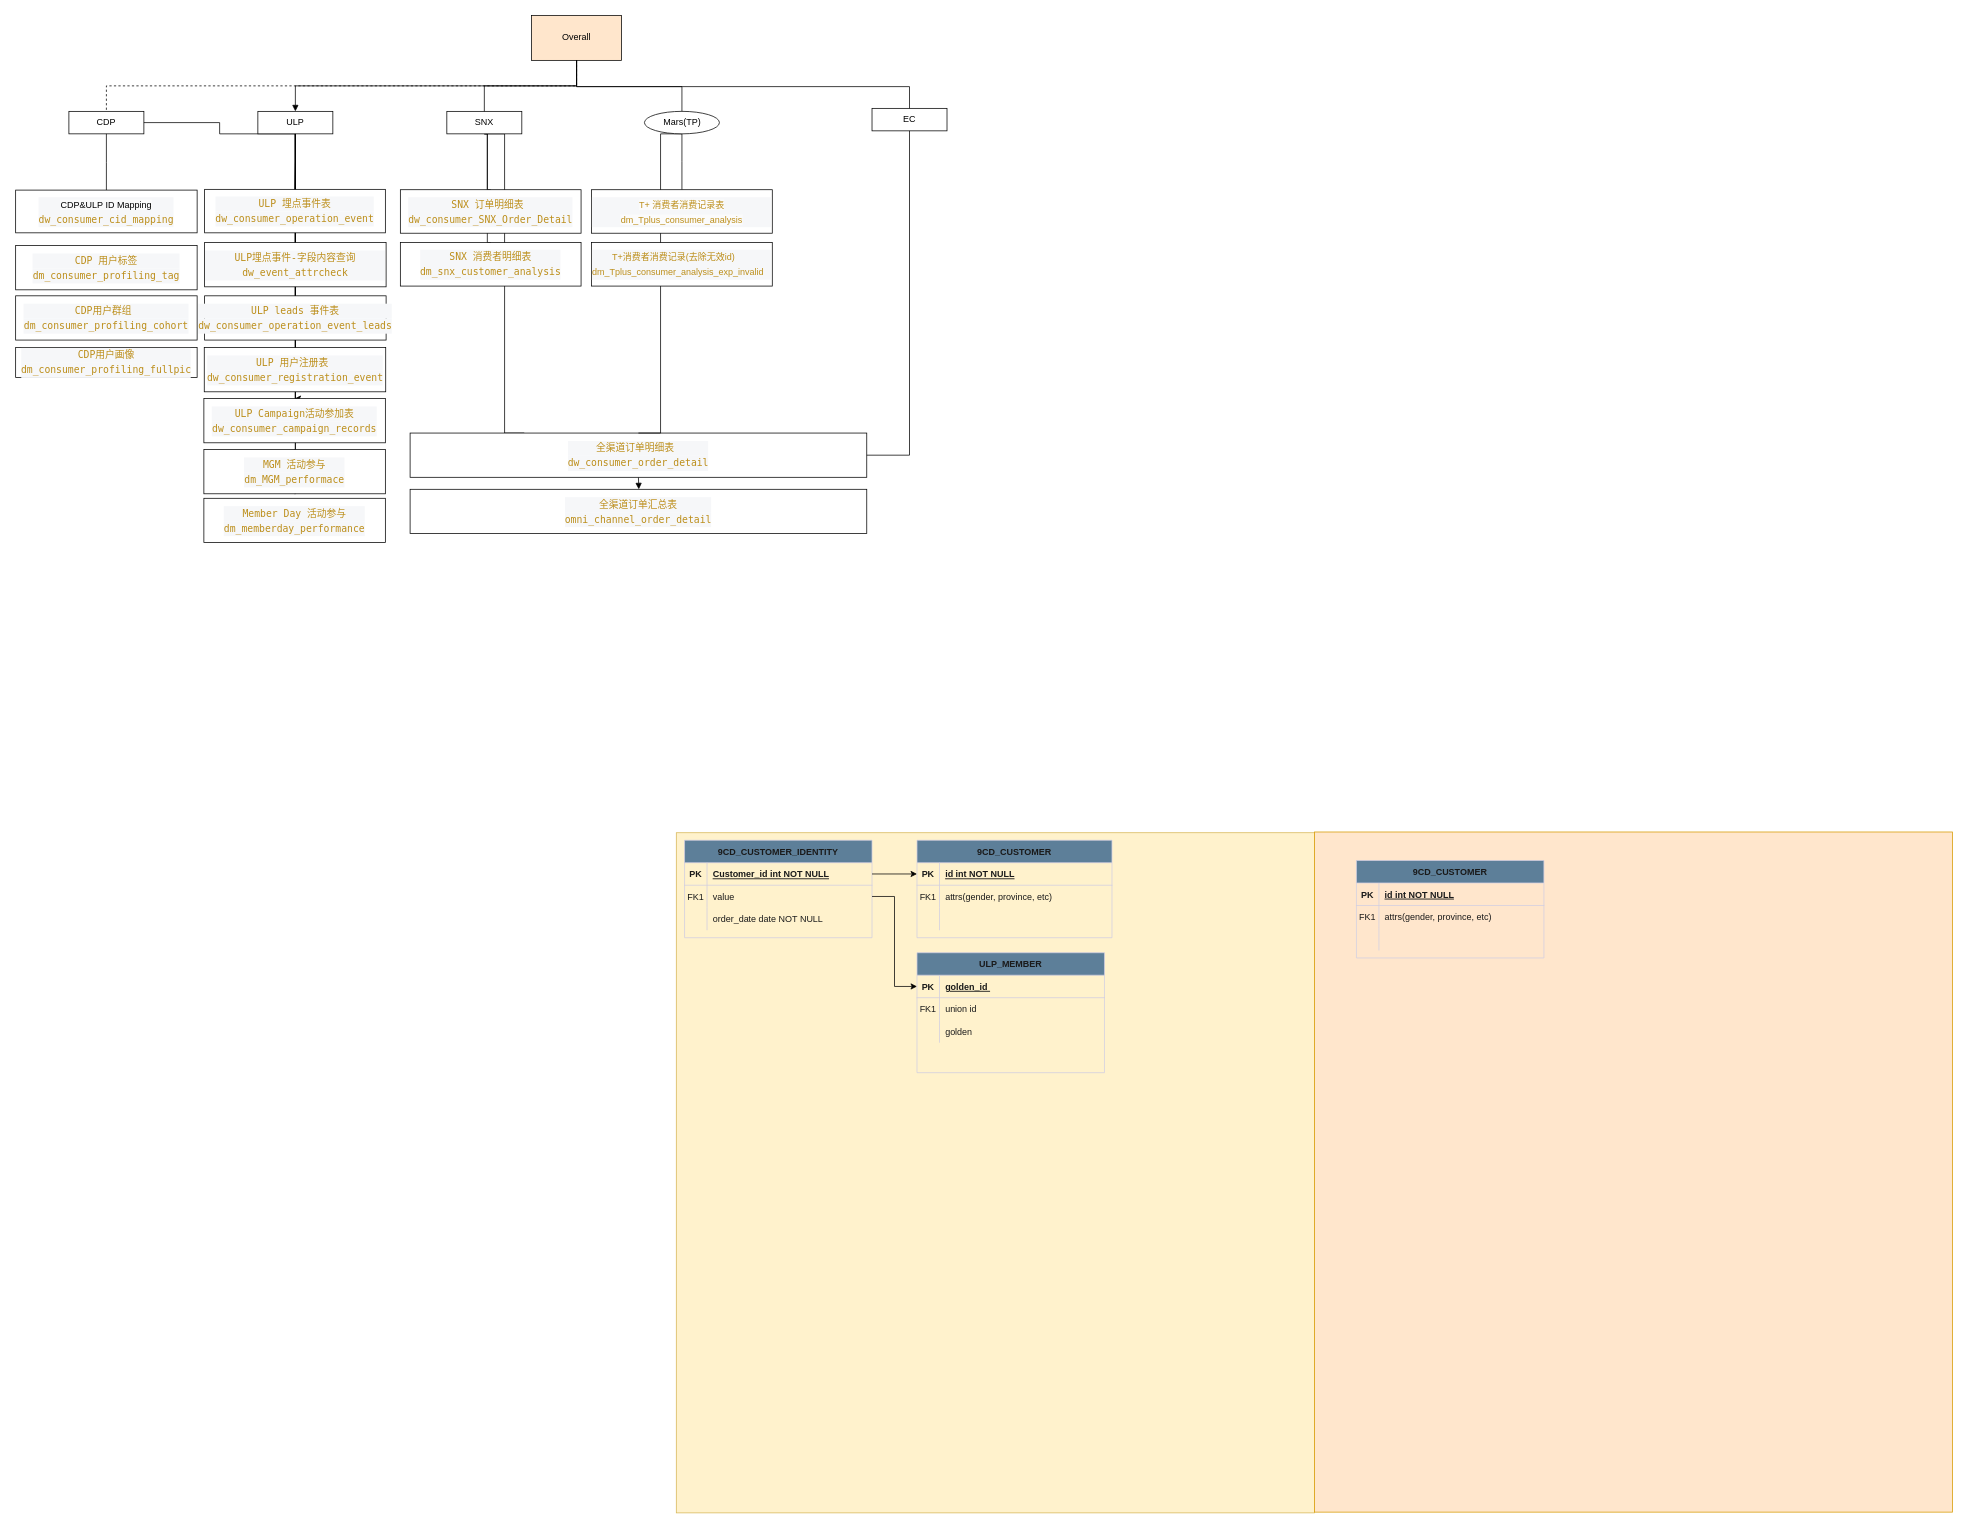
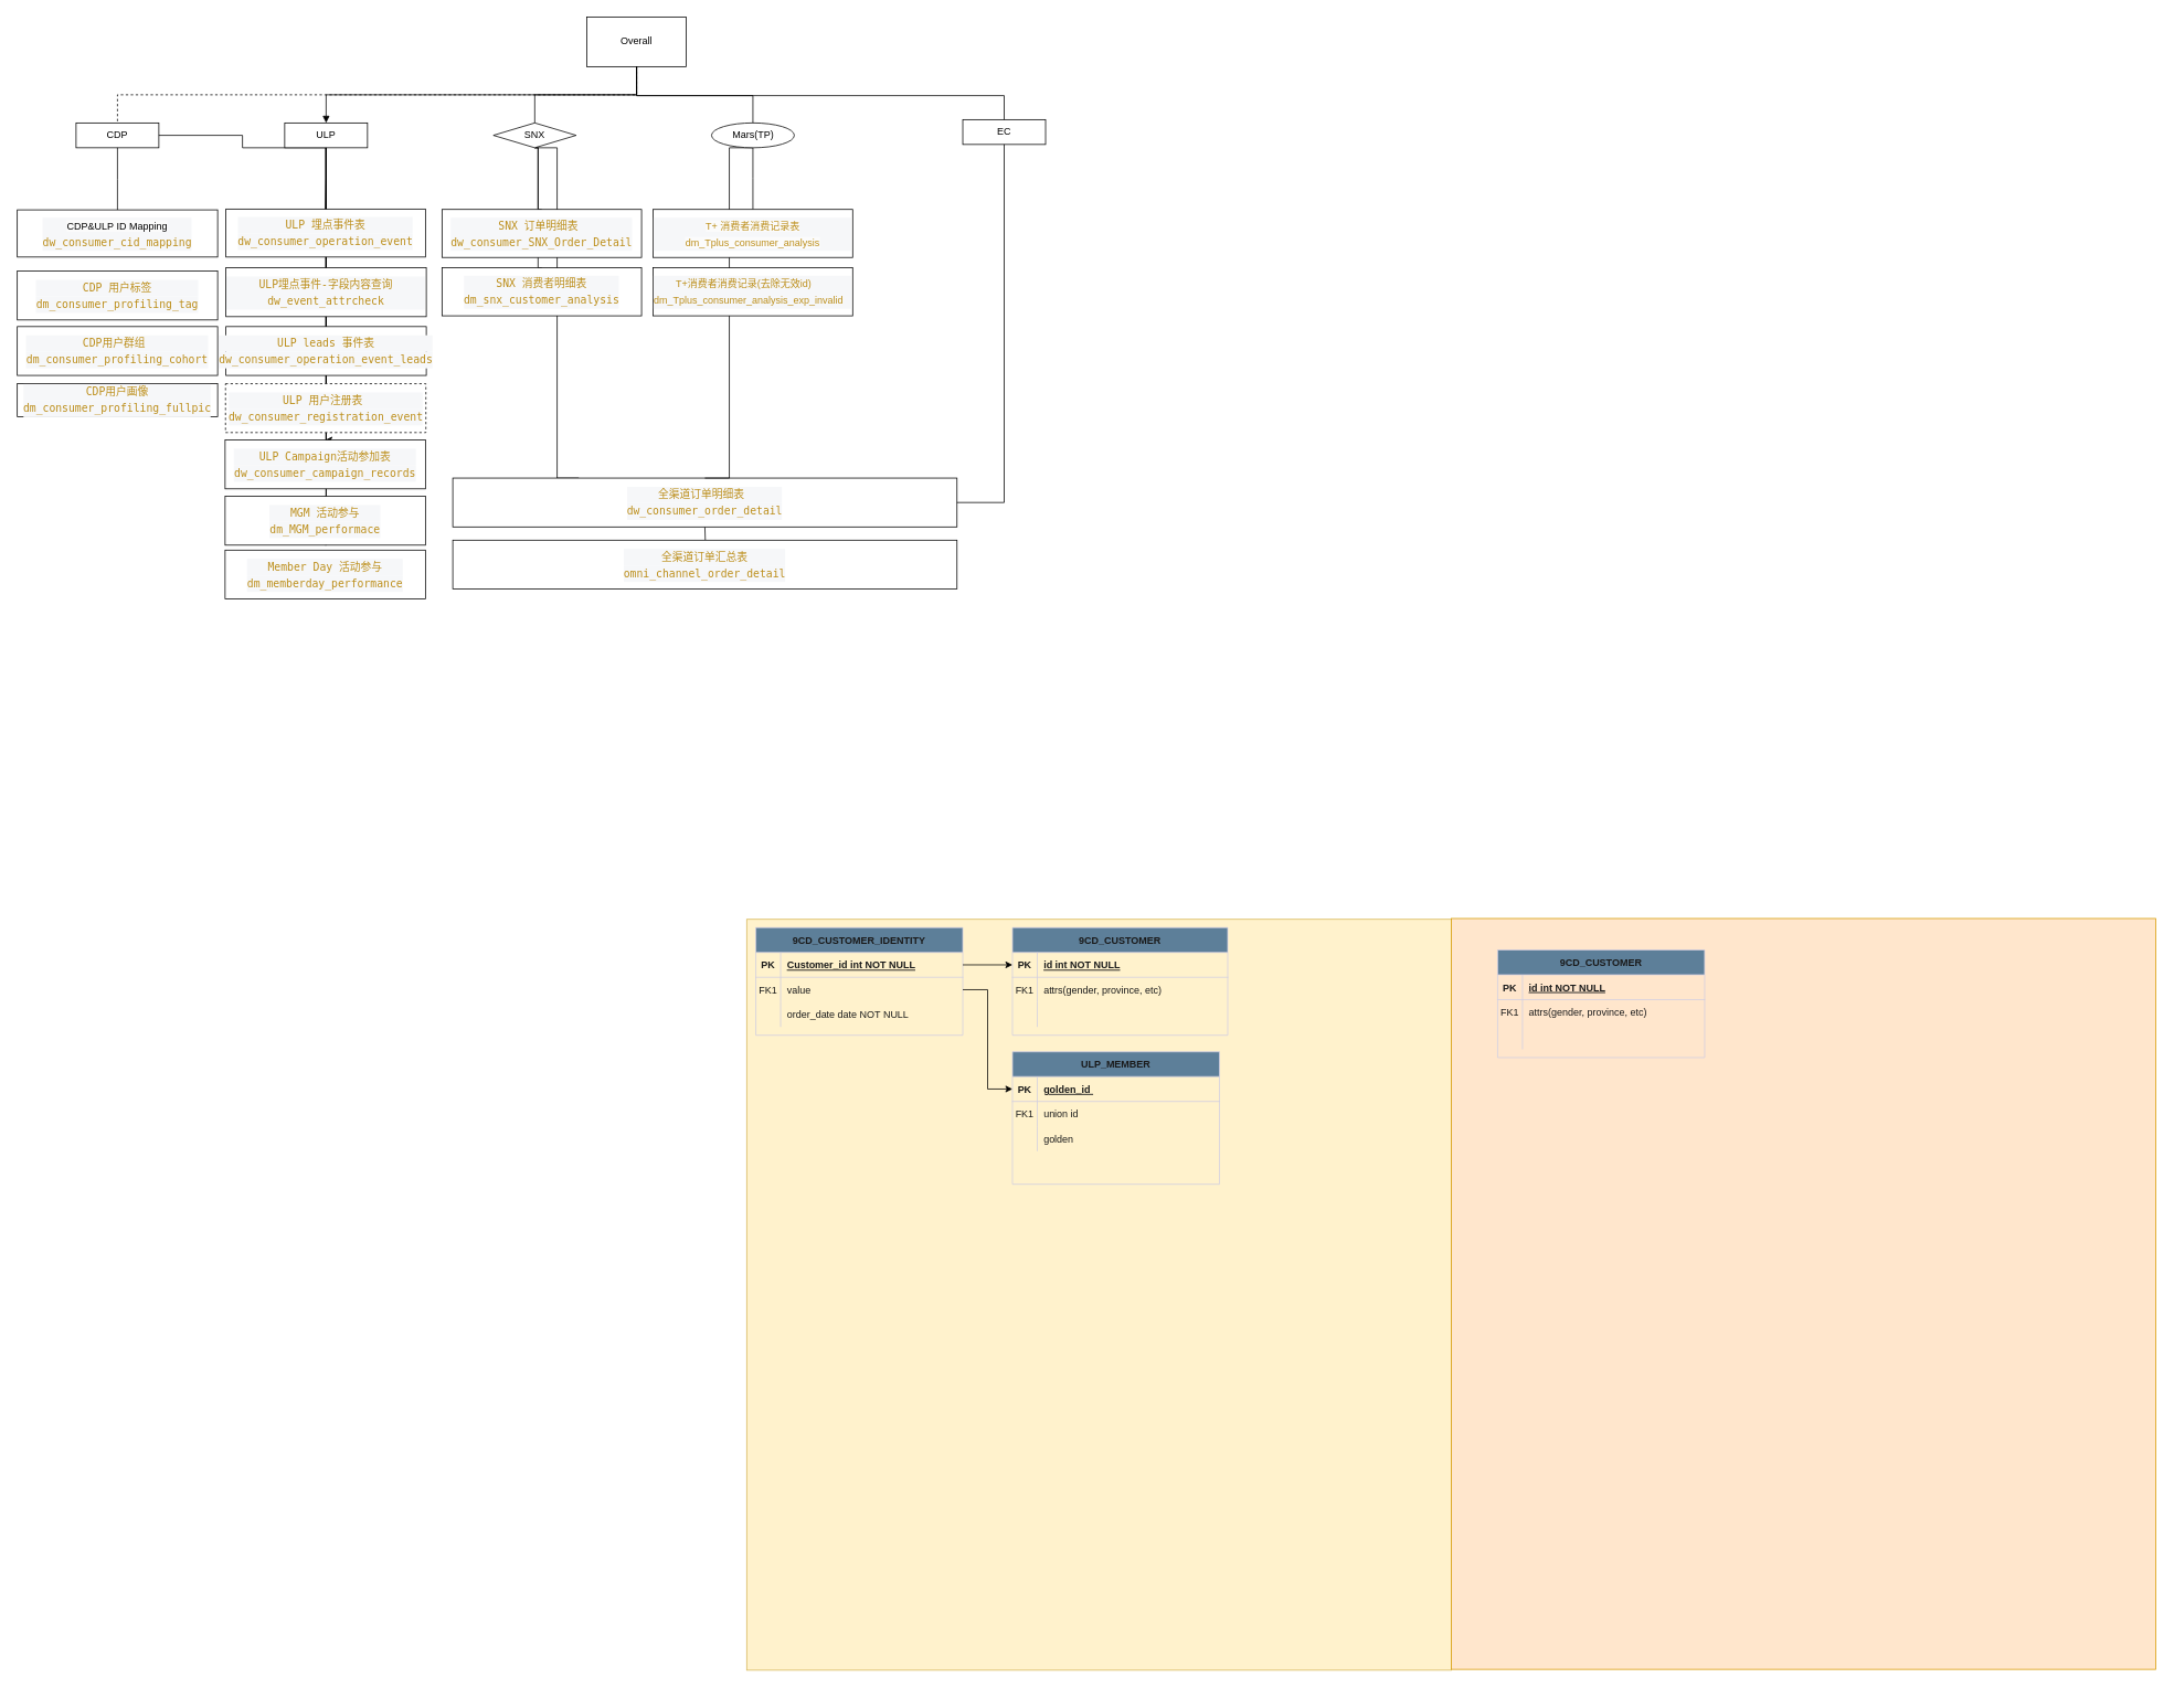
- <mxCell id="49" value="Overall" style="whiteSpace=wrap;html=1;align=center;treeFolding=1;treeMoving=1;newEdgeStyle={&quot;edgeStyle&quot;:&quot;elbowEdgeStyle&quot;,&quot;startArrow&quot;:&quot;none&quot;,&quot;endArrow&quot;:&quot;none&quot;};fillColor=#ffe6cc;" parent="1" vertex="1"><mxGeometry x="708" y="20" width="120" height="60" as="geometry" /></mxCell>
+ <mxCell id="49" value="Overall" style="whiteSpace=wrap;html=1;align=center;treeFolding=1;treeMoving=1;newEdgeStyle={&quot;edgeStyle&quot;:&quot;elbowEdgeStyle&quot;,&quot;startArrow&quot;:&quot;none&quot;,&quot;endArrow&quot;:&quot;none&quot;};" parent="1" vertex="1"><mxGeometry x="708" y="20" width="120" height="60" as="geometry" /></mxCell>
- <mxCell id="72" value="SNX" style="whiteSpace=wrap;html=1;align=center;verticalAlign=middle;treeFolding=1;treeMoving=1;newEdgeStyle={&quot;edgeStyle&quot;:&quot;elbowEdgeStyle&quot;,&quot;startArrow&quot;:&quot;none&quot;,&quot;endArrow&quot;:&quot;none&quot;};" parent="1" vertex="1"><mxGeometry x="595" y="148" width="100" height="30" as="geometry" /></mxCell>
+ <mxCell id="72" value="SNX" style="rhombus;whiteSpace=wrap;html=1;align=center;verticalAlign=middle;treeFolding=1;treeMoving=1;newEdgeStyle={&quot;edgeStyle&quot;:&quot;elbowEdgeStyle&quot;,&quot;startArrow&quot;:&quot;none&quot;,&quot;endArrow&quot;:&quot;none&quot;};" parent="1" vertex="1"><mxGeometry x="595" y="148" width="100" height="30" as="geometry" /></mxCell>
- <mxCell id="68" value="&lt;div style=&quot;background-color: rgb(246, 247, 249); line-height: 20px;&quot;&gt;&lt;font face=&quot;Menlo, Monaco, Consolas, Ubuntu Mono, Source Code Pro, monospace, Consolas, Courier New, monospace&quot; color=&quot;#bc8e1a&quot;&gt;&lt;span style=&quot;font-size: 13px; white-space: pre;&quot;&gt;ULP 用户注册表 &lt;/span&gt;&lt;/font&gt;&lt;/div&gt;&lt;div style=&quot;background-color: rgb(246, 247, 249); line-height: 20px;&quot;&gt;&lt;font face=&quot;Menlo, Monaco, Consolas, Ubuntu Mono, Source Code Pro, monospace, Consolas, Courier New, monospace&quot; color=&quot;#bc8e1a&quot;&gt;&lt;span style=&quot;font-size: 13px; white-space: pre;&quot;&gt;dw_consumer_registration_event&lt;/span&gt;&lt;/font&gt;&lt;br&gt;&lt;/div&gt;" style="whiteSpace=wrap;html=1;align=center;verticalAlign=middle;treeFolding=1;treeMoving=1;newEdgeStyle={&quot;edgeStyle&quot;:&quot;elbowEdgeStyle&quot;,&quot;startArrow&quot;:&quot;none&quot;,&quot;endArrow&quot;:&quot;none&quot;};" parent="1" vertex="1"><mxGeometry x="271.5" y="463" width="242" height="59" as="geometry" /></mxCell>
+ <mxCell id="68" value="&lt;div style=&quot;background-color: rgb(246, 247, 249); line-height: 20px;&quot;&gt;&lt;font face=&quot;Menlo, Monaco, Consolas, Ubuntu Mono, Source Code Pro, monospace, Consolas, Courier New, monospace&quot; color=&quot;#bc8e1a&quot;&gt;&lt;span style=&quot;font-size: 13px; white-space: pre;&quot;&gt;ULP 用户注册表 &lt;/span&gt;&lt;/font&gt;&lt;/div&gt;&lt;div style=&quot;background-color: rgb(246, 247, 249); line-height: 20px;&quot;&gt;&lt;font face=&quot;Menlo, Monaco, Consolas, Ubuntu Mono, Source Code Pro, monospace, Consolas, Courier New, monospace&quot; color=&quot;#bc8e1a&quot;&gt;&lt;span style=&quot;font-size: 13px; white-space: pre;&quot;&gt;dw_consumer_registration_event&lt;/span&gt;&lt;/font&gt;&lt;br&gt;&lt;/div&gt;" style="whiteSpace=wrap;html=1;align=center;verticalAlign=middle;treeFolding=1;treeMoving=1;newEdgeStyle={&quot;edgeStyle&quot;:&quot;elbowEdgeStyle&quot;,&quot;startArrow&quot;:&quot;none&quot;,&quot;endArrow&quot;:&quot;none&quot;};dashed=1;" parent="1" vertex="1"><mxGeometry x="271.5" y="463" width="242" height="59" as="geometry" /></mxCell>
- <mxCell id="76" style="edgeStyle=elbowEdgeStyle;rounded=0;orthogonalLoop=1;jettySize=auto;html=1;startArrow=none;endArrow=block;exitX=0.5;exitY=1;exitDx=0;exitDy=0;entryX=0.5;entryY=0;entryDx=0;entryDy=0;" parent="1" source="77" target="78" edge="1"><mxGeometry relative="1" as="geometry" /></mxCell>
+ <mxCell id="76" style="edgeStyle=elbowEdgeStyle;rounded=0;orthogonalLoop=1;jettySize=auto;html=1;startArrow=none;endArrow=none;exitX=0.5;exitY=1;exitDx=0;exitDy=0;entryX=0.5;entryY=0;entryDx=0;entryDy=0;" parent="1" source="77" target="78" edge="1"><mxGeometry relative="1" as="geometry" /></mxCell>
